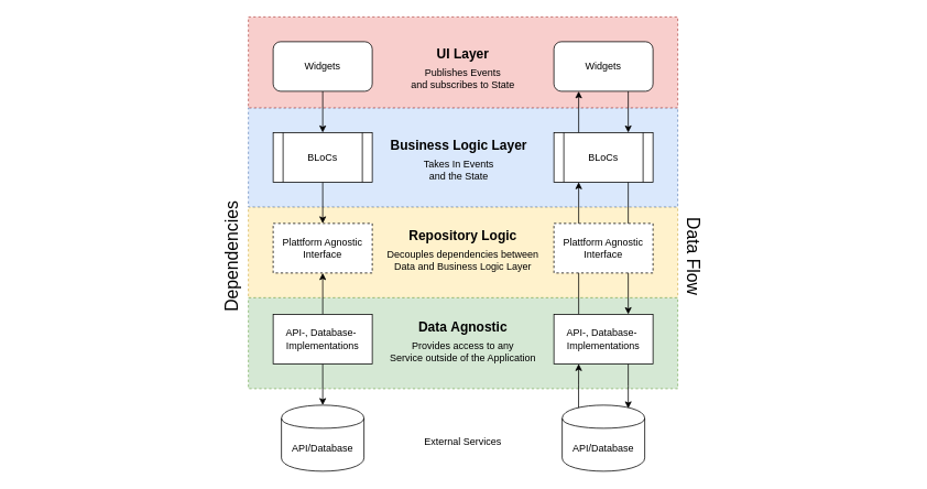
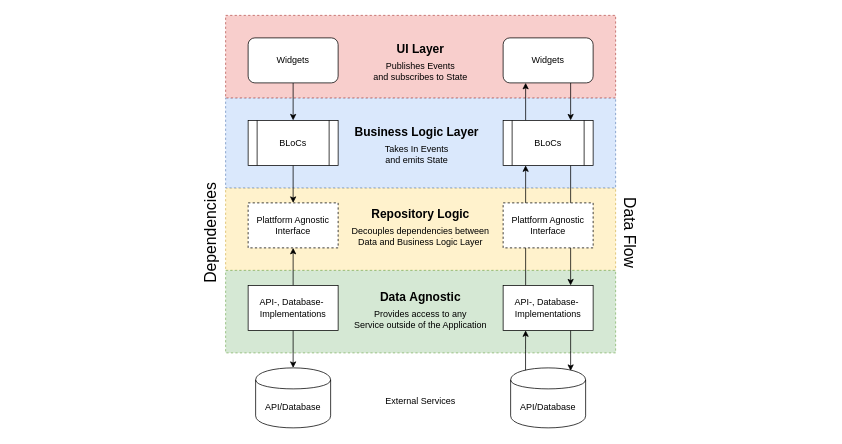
- <mxCell id="35" value="Takes In Events &lt;br&gt;and the State" style="text;html=1;strokeColor=none;fillColor=none;align=center;verticalAlign=middle;whiteSpace=wrap;rounded=0;" vertex="1" parent="1"><mxGeometry x="450" y="190" width="210" height="30" as="geometry" /></mxCell>
+ <mxCell id="35" value="Takes In Events &lt;br&gt;and emits State" style="text;html=1;strokeColor=none;fillColor=none;align=center;verticalAlign=middle;whiteSpace=wrap;rounded=0;" vertex="1" parent="1"><mxGeometry x="450" y="190" width="210" height="30" as="geometry" /></mxCell>
